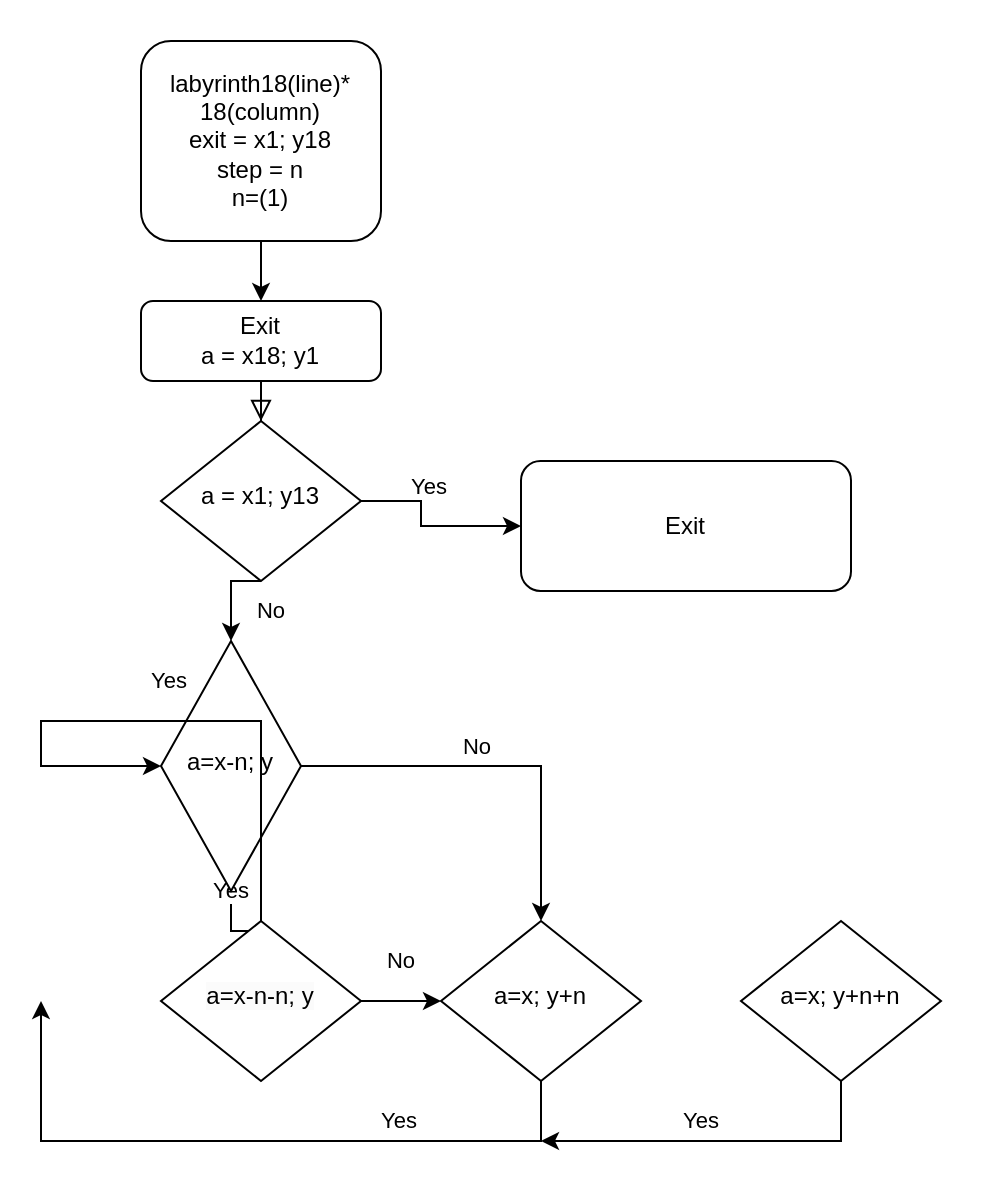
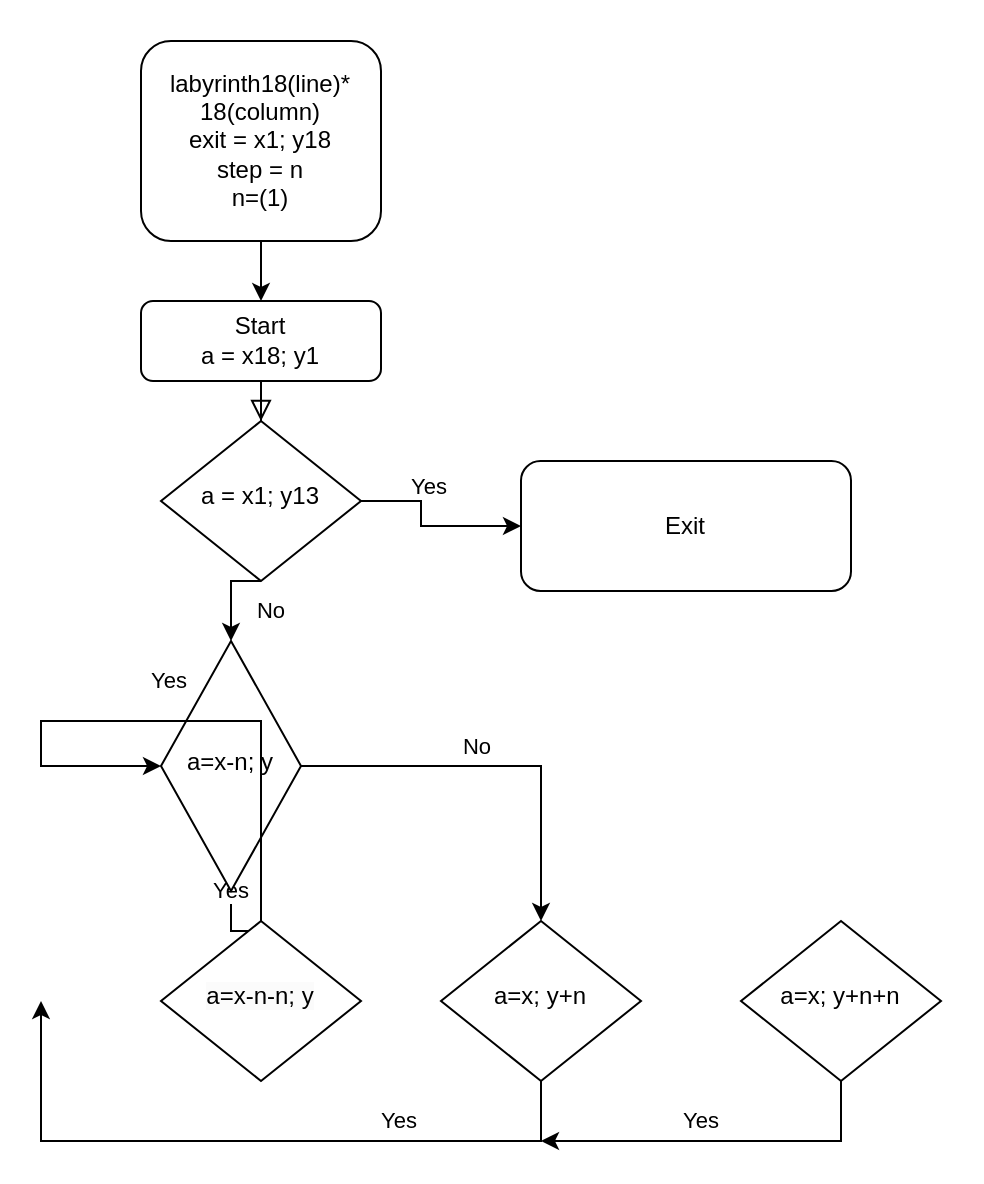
- <mxCell id="3" value="Exit&lt;br&gt;a = x18; y1" style="rounded=1;whiteSpace=wrap;html=1;fontSize=12;glass=0;strokeWidth=1;shadow=0;" parent="1" vertex="1"><mxGeometry x="70" y="150" width="120" height="40" as="geometry" /></mxCell>
+ <mxCell id="3" value="Start&lt;br&gt;a = x18; y1" style="rounded=1;whiteSpace=wrap;html=1;fontSize=12;glass=0;strokeWidth=1;shadow=0;" parent="1" vertex="1"><mxGeometry x="70" y="150" width="120" height="40" as="geometry" /></mxCell>
- <mxCell id="14" value="No" style="edgeStyle=orthogonalEdgeStyle;rounded=0;orthogonalLoop=1;jettySize=auto;html=1;" edge="1" parent="1" source="15" target="17"><mxGeometry y="20" relative="1" as="geometry"><mxPoint x="320" y="500" as="targetPoint" /><mxPoint as="offset" /></mxGeometry></mxCell>
